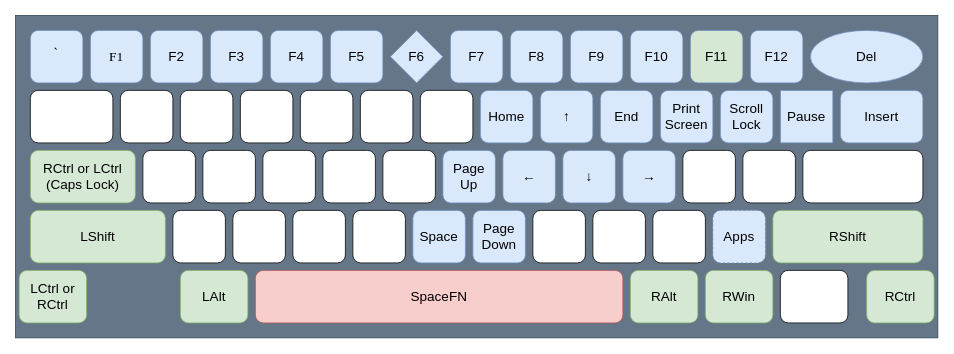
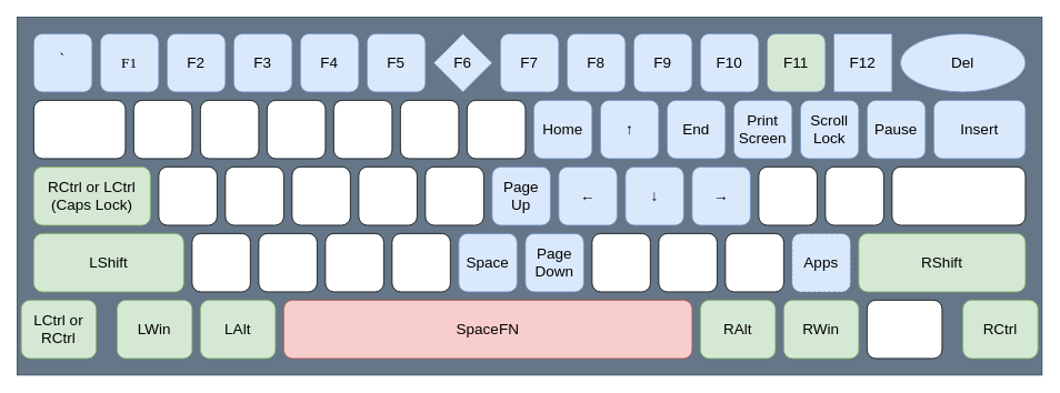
- <mxCell id="15" value="F12" style="rounded=1;whiteSpace=wrap;html=1;fontSize=18;fillColor=#dae8fc;strokeColor=#6c8ebf;fontStyle=0" parent="1" vertex="1"><mxGeometry x="1000" y="40" width="70" height="70" as="geometry" /></mxCell>
+ <mxCell id="15" value="F12" style="whiteSpace=wrap;html=1;fontSize=18;fillColor=#dae8fc;strokeColor=#6c8ebf;fontStyle=0;rounded=0;" parent="1" vertex="1"><mxGeometry x="1000" y="40" width="70" height="70" as="geometry" /></mxCell>
- <mxCell id="28" value="Pause" style="whiteSpace=wrap;html=1;fontSize=18;fillColor=#dae8fc;strokeColor=#6c8ebf;fontStyle=0;rounded=0;" parent="1" vertex="1"><mxGeometry x="1040" y="120" width="70" height="70" as="geometry" /></mxCell>
+ <mxCell id="28" value="Pause" style="rounded=1;whiteSpace=wrap;html=1;fontSize=18;fillColor=#dae8fc;strokeColor=#6c8ebf;fontStyle=0" parent="1" vertex="1"><mxGeometry x="1040" y="120" width="70" height="70" as="geometry" /></mxCell>
+ <mxCell id="62" value="LWin" style="rounded=1;whiteSpace=wrap;html=1;fontSize=18;fillColor=#d5e8d4;strokeColor=#82b366;fontStyle=0" parent="1" vertex="1"><mxGeometry x="140" y="360" width="90" height="70" as="geometry" /></mxCell>
